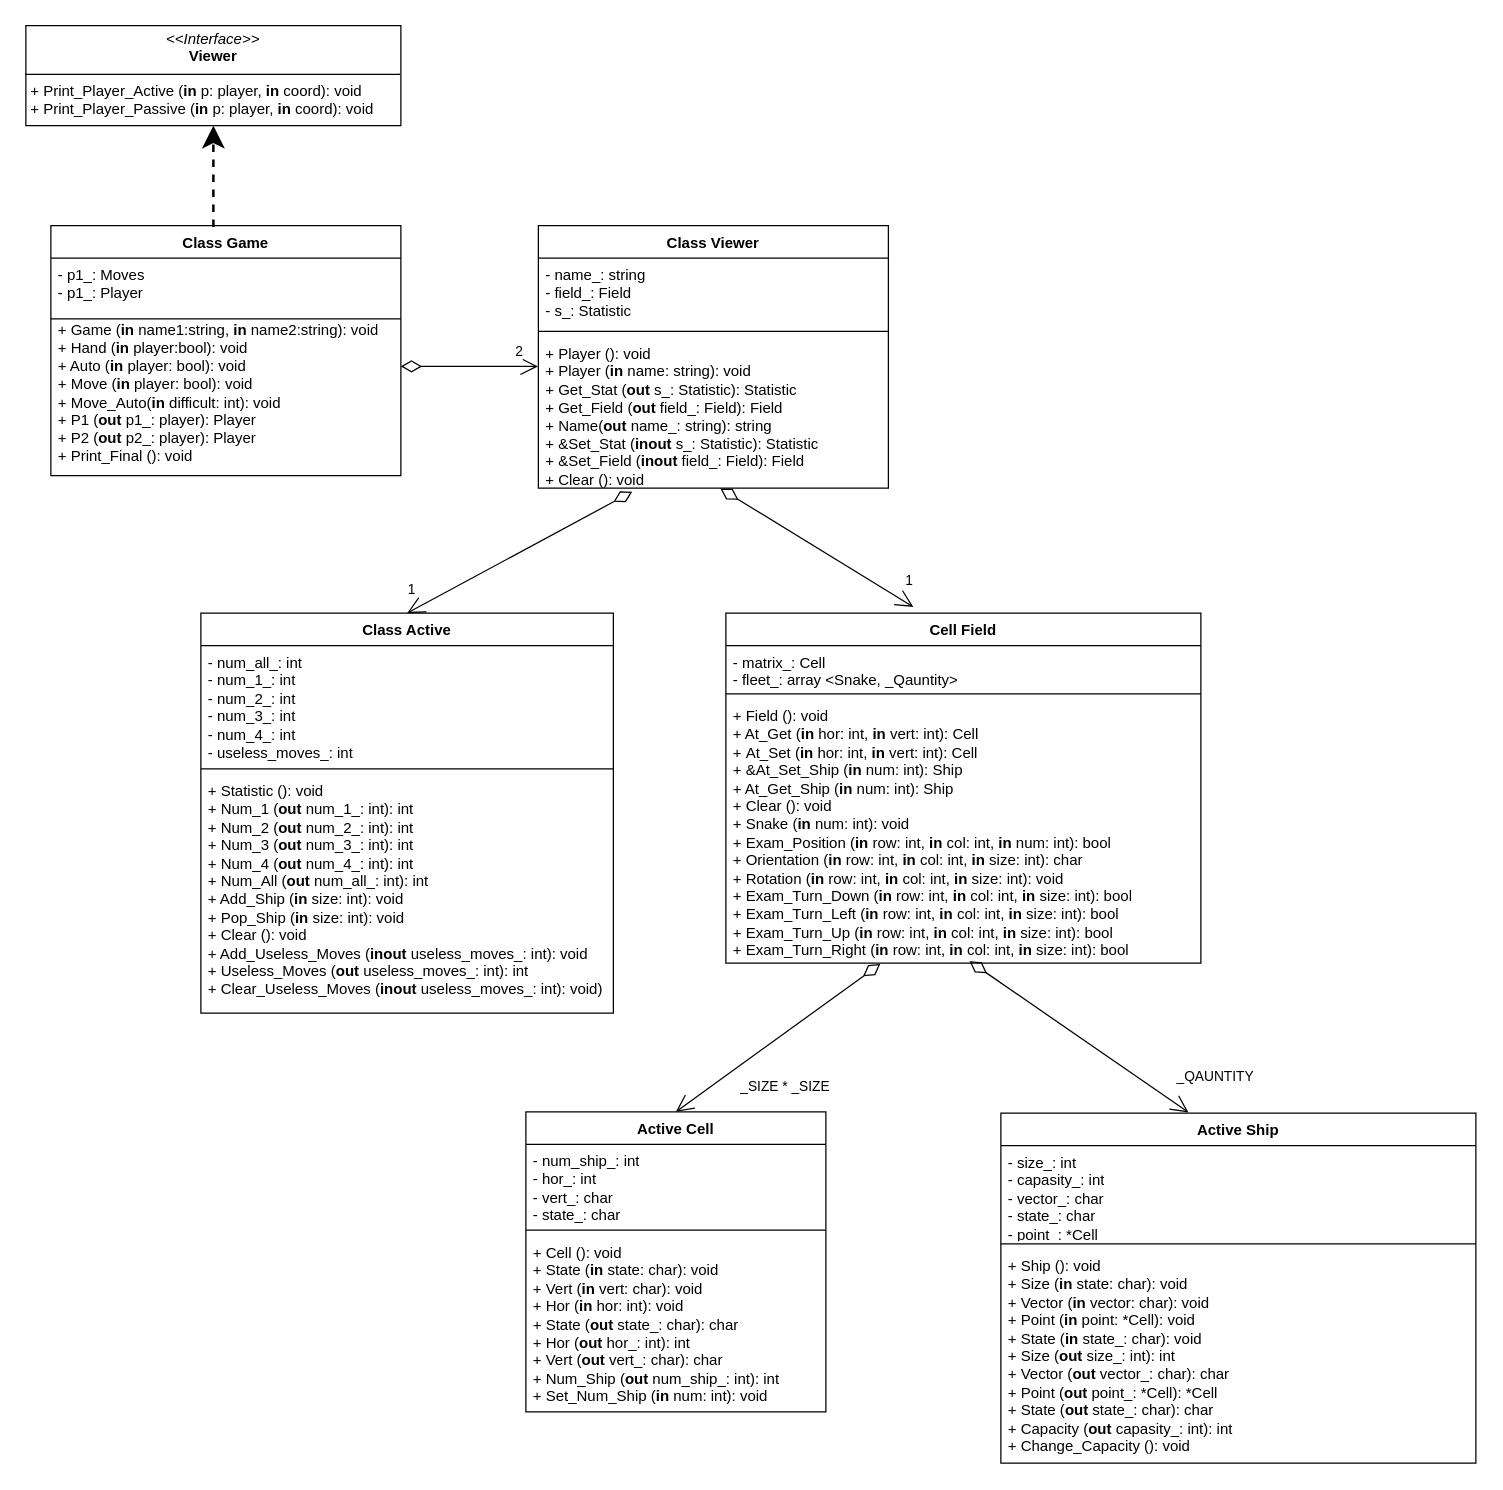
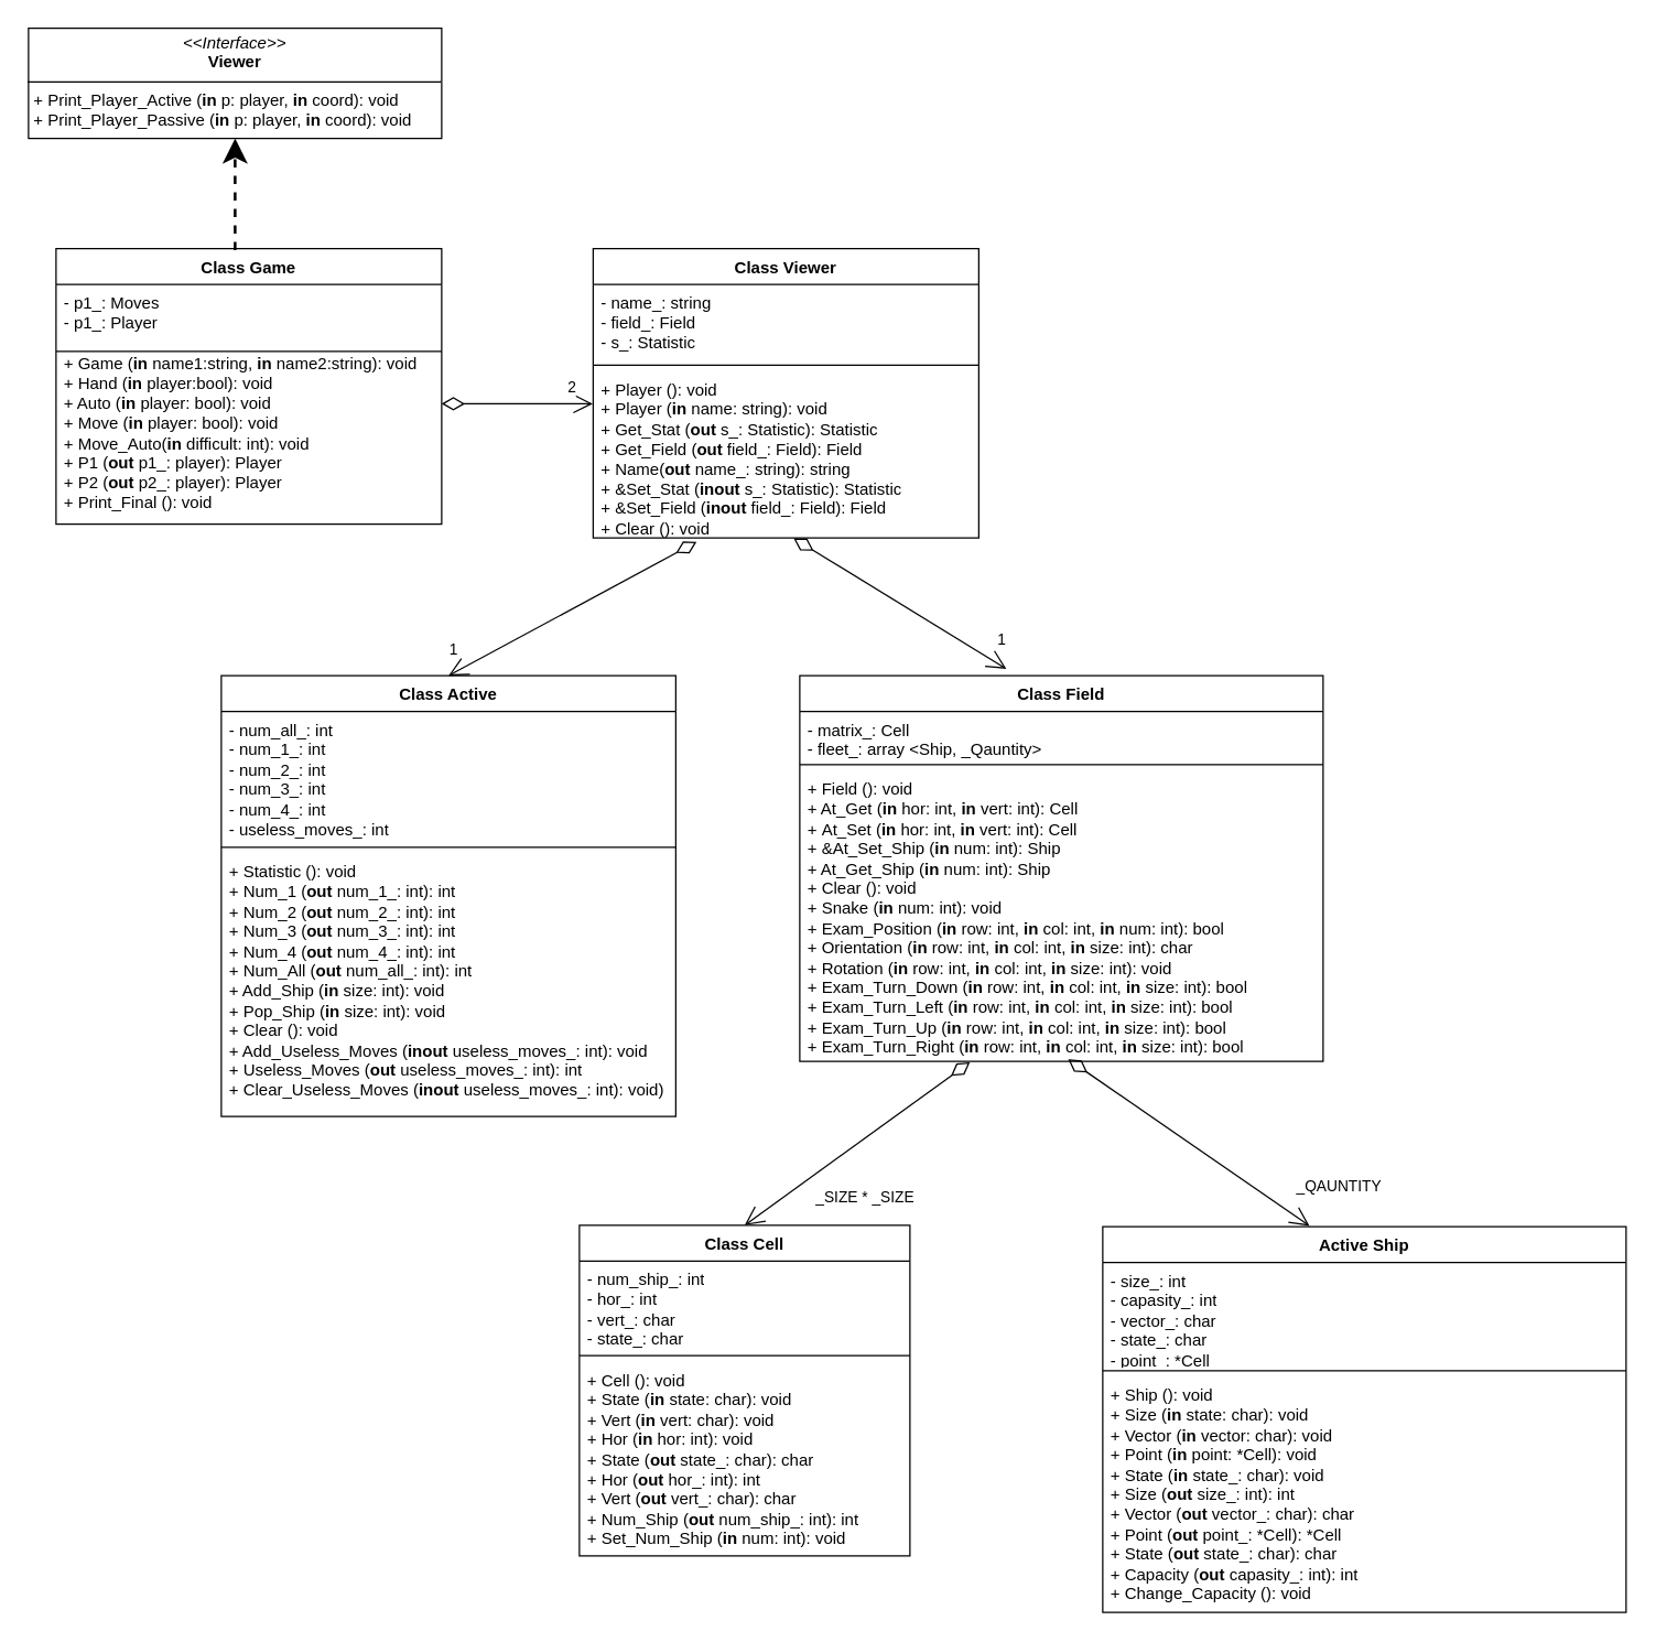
- <mxCell id="18" value="Cell Field" style="swimlane;fontStyle=1;align=center;verticalAlign=top;childLayout=stackLayout;horizontal=1;startSize=26;horizontalStack=0;resizeParent=1;resizeParentMax=0;resizeLast=0;collapsible=1;marginBottom=0;whiteSpace=wrap;html=1;" parent="1" vertex="1"><mxGeometry x="580" y="490" width="380" height="280" as="geometry" /></mxCell>
+ <mxCell id="18" value="Class Field" style="swimlane;fontStyle=1;align=center;verticalAlign=top;childLayout=stackLayout;horizontal=1;startSize=26;horizontalStack=0;resizeParent=1;resizeParentMax=0;resizeLast=0;collapsible=1;marginBottom=0;whiteSpace=wrap;html=1;" parent="1" vertex="1"><mxGeometry x="580" y="490" width="380" height="280" as="geometry" /></mxCell>
- <mxCell id="19" value="- matrix_: Cell&lt;div&gt;- fleet_: array &amp;lt;Snake, _Qauntity&amp;gt;&lt;/div&gt;" style="text;strokeColor=none;fillColor=none;align=left;verticalAlign=top;spacingLeft=4;spacingRight=4;overflow=hidden;rotatable=0;points=[[0,0.5],[1,0.5]];portConstraint=eastwest;whiteSpace=wrap;html=1;" parent="18" vertex="1"><mxGeometry y="26" width="380" height="34" as="geometry" /></mxCell>
+ <mxCell id="19" value="- matrix_: Cell&lt;div&gt;- fleet_: array &amp;lt;Ship, _Qauntity&amp;gt;&lt;/div&gt;" style="text;strokeColor=none;fillColor=none;align=left;verticalAlign=top;spacingLeft=4;spacingRight=4;overflow=hidden;rotatable=0;points=[[0,0.5],[1,0.5]];portConstraint=eastwest;whiteSpace=wrap;html=1;" parent="18" vertex="1"><mxGeometry y="26" width="380" height="34" as="geometry" /></mxCell>
- <mxCell id="23" value="Active Cell" style="swimlane;fontStyle=1;align=center;verticalAlign=top;childLayout=stackLayout;horizontal=1;startSize=26;horizontalStack=0;resizeParent=1;resizeParentMax=0;resizeLast=0;collapsible=1;marginBottom=0;whiteSpace=wrap;html=1;" parent="1" vertex="1"><mxGeometry x="420" y="889" width="240" height="240" as="geometry" /></mxCell>
+ <mxCell id="23" value="Class Cell" style="swimlane;fontStyle=1;align=center;verticalAlign=top;childLayout=stackLayout;horizontal=1;startSize=26;horizontalStack=0;resizeParent=1;resizeParentMax=0;resizeLast=0;collapsible=1;marginBottom=0;whiteSpace=wrap;html=1;" parent="1" vertex="1"><mxGeometry x="420" y="889" width="240" height="240" as="geometry" /></mxCell>
